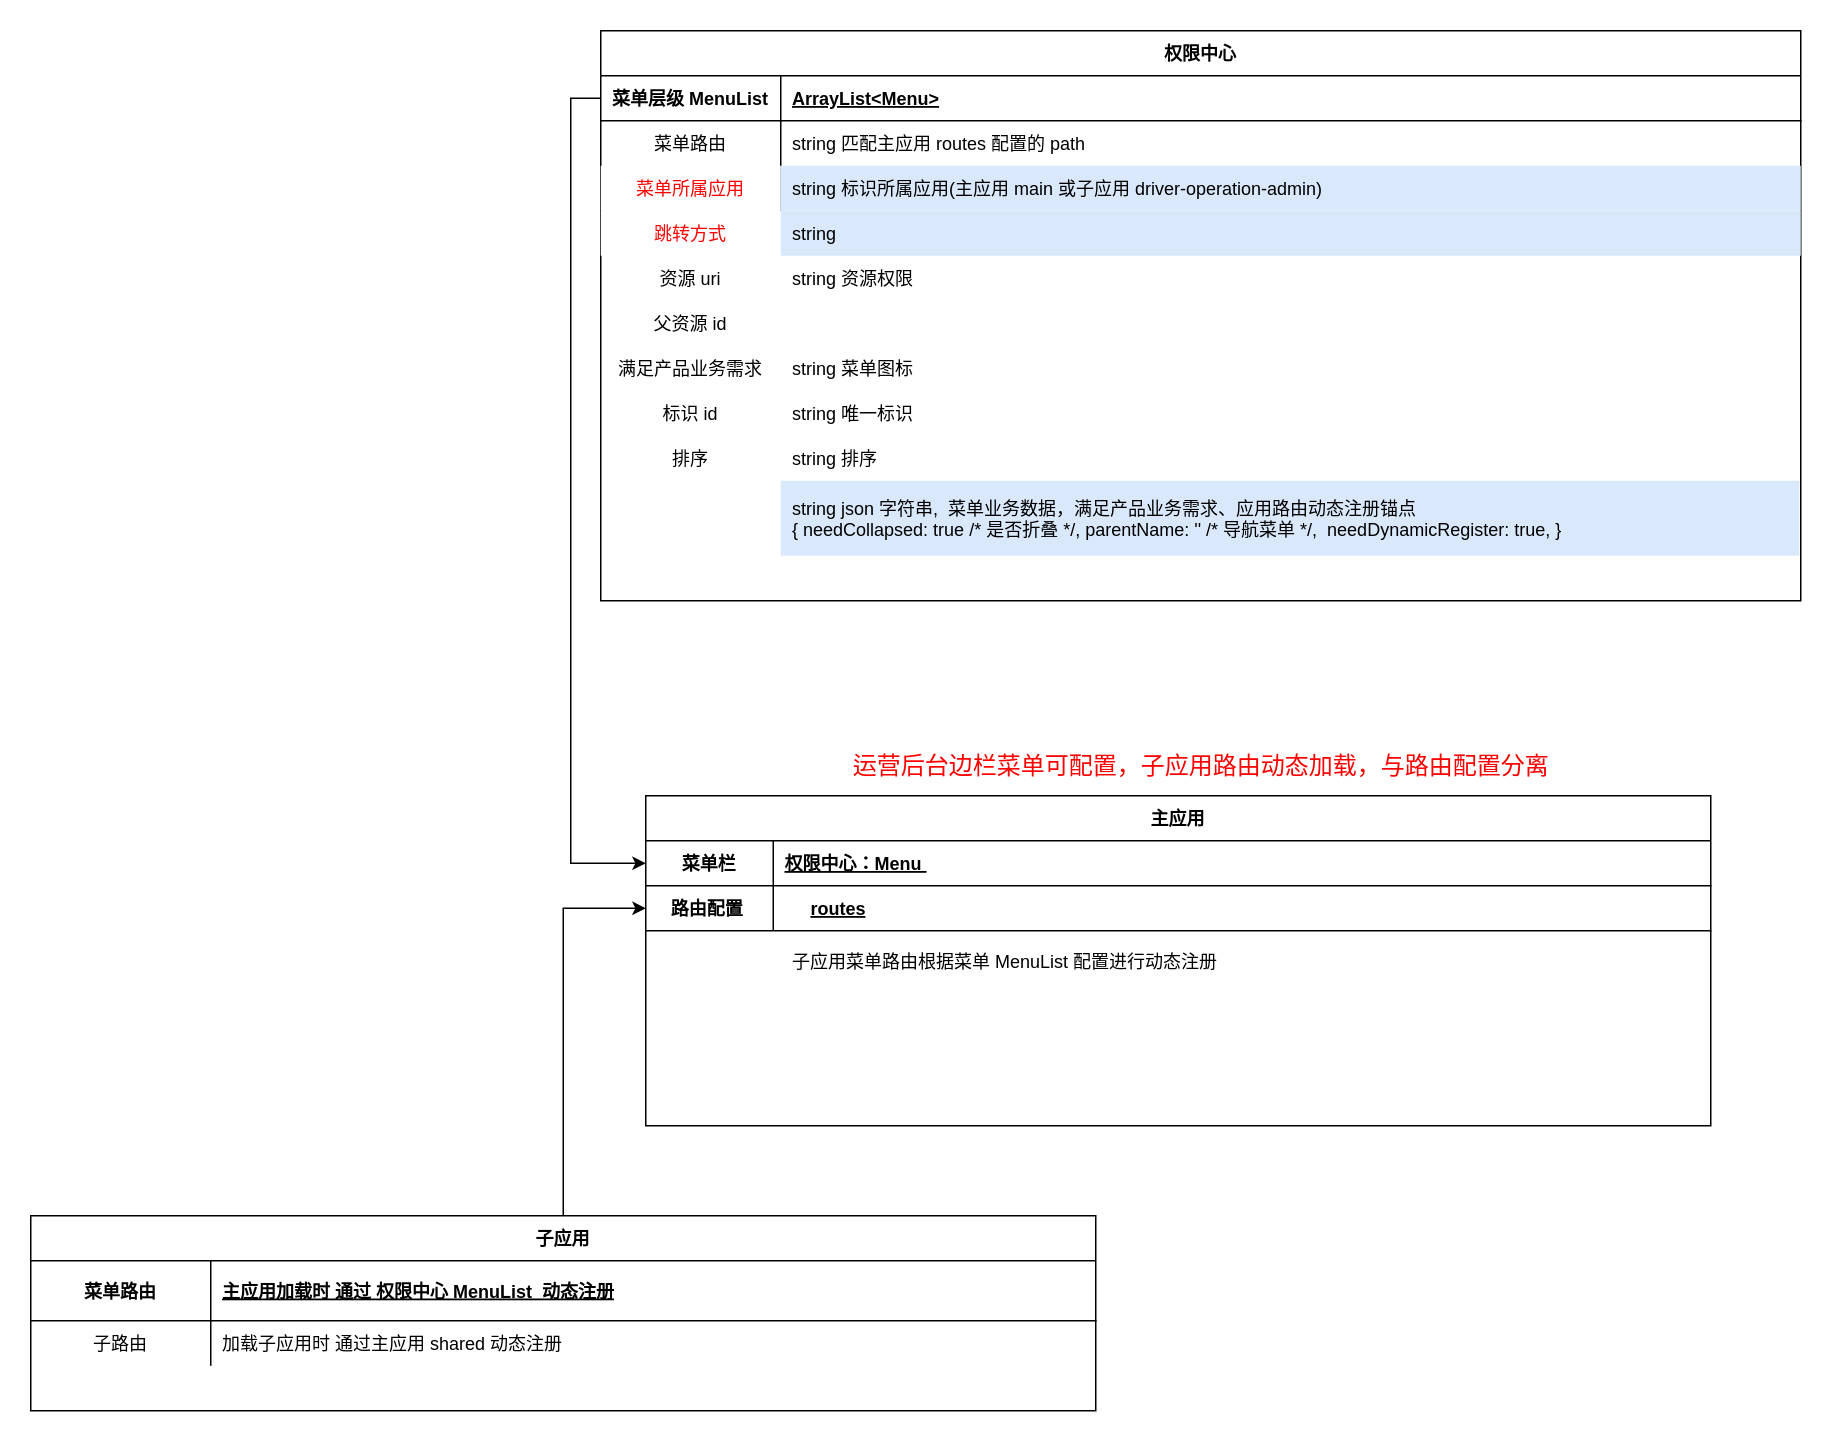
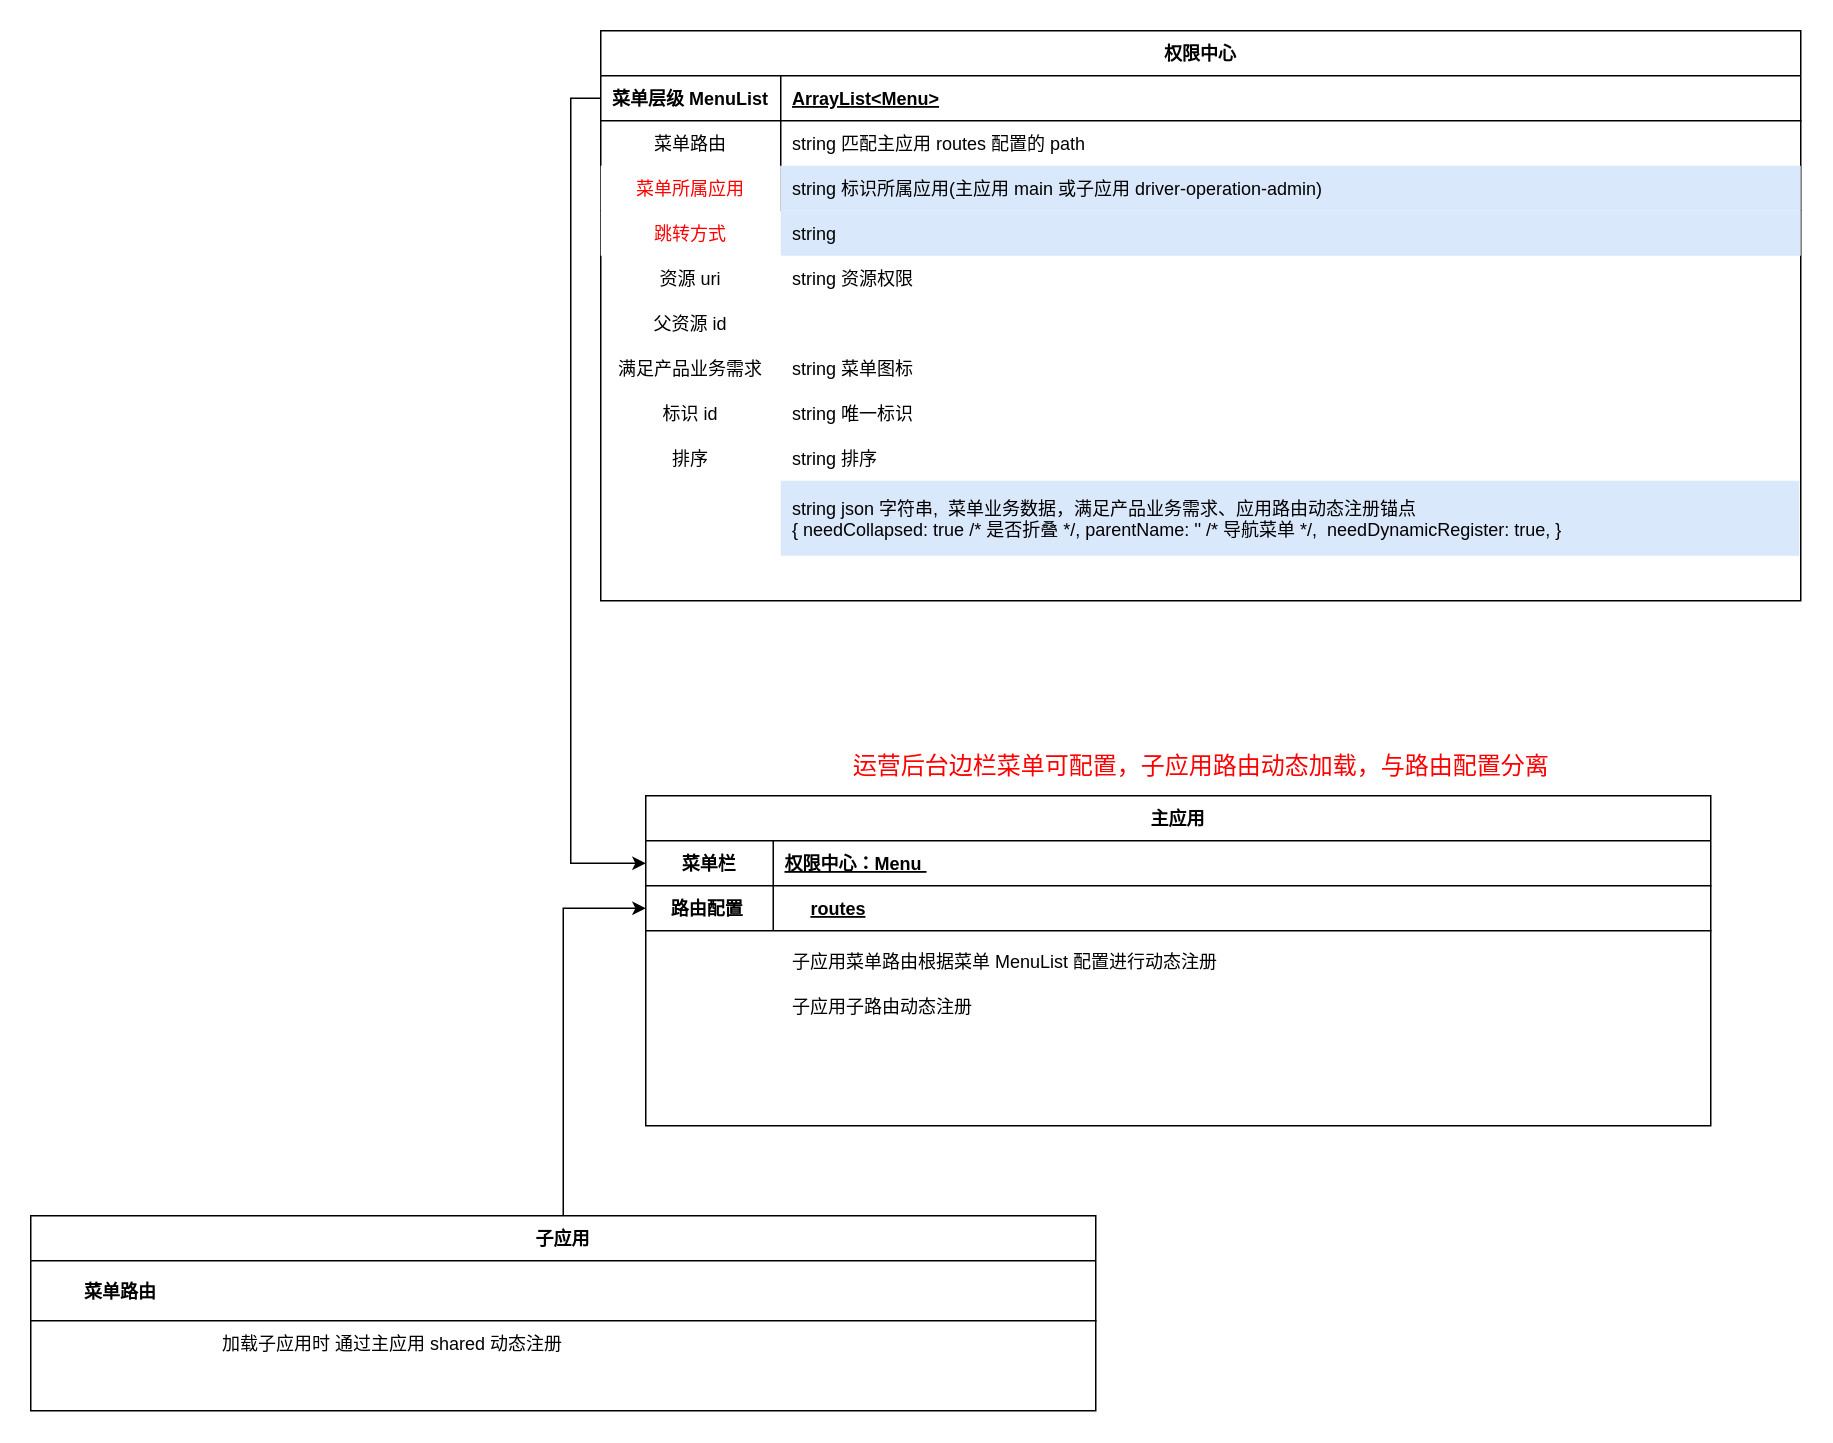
+ <mxCell id="45" value="子应用子路由动态注册" style="shape=partialRectangle;overflow=hidden;connectable=0;fillColor=none;top=0;left=0;bottom=0;right=0;align=left;spacingLeft=6;" vertex="1" parent="1"><mxGeometry x="520" y="655" width="460" height="30" as="geometry" /></mxCell>
- <mxCell id="16" value="主应用加载时 通过 权限中心 MenuList  动态注册" style="shape=partialRectangle;overflow=hidden;connectable=0;fillColor=none;top=0;left=0;bottom=0;right=0;align=left;spacingLeft=6;fontStyle=5;" parent="14" vertex="1"><mxGeometry x="120" width="590" height="40" as="geometry" /></mxCell>
- <mxCell id="18" value="子路由" style="shape=partialRectangle;overflow=hidden;connectable=0;fillColor=none;top=0;left=0;bottom=0;right=0;" parent="17" vertex="1"><mxGeometry width="120" height="30" as="geometry" /></mxCell>
